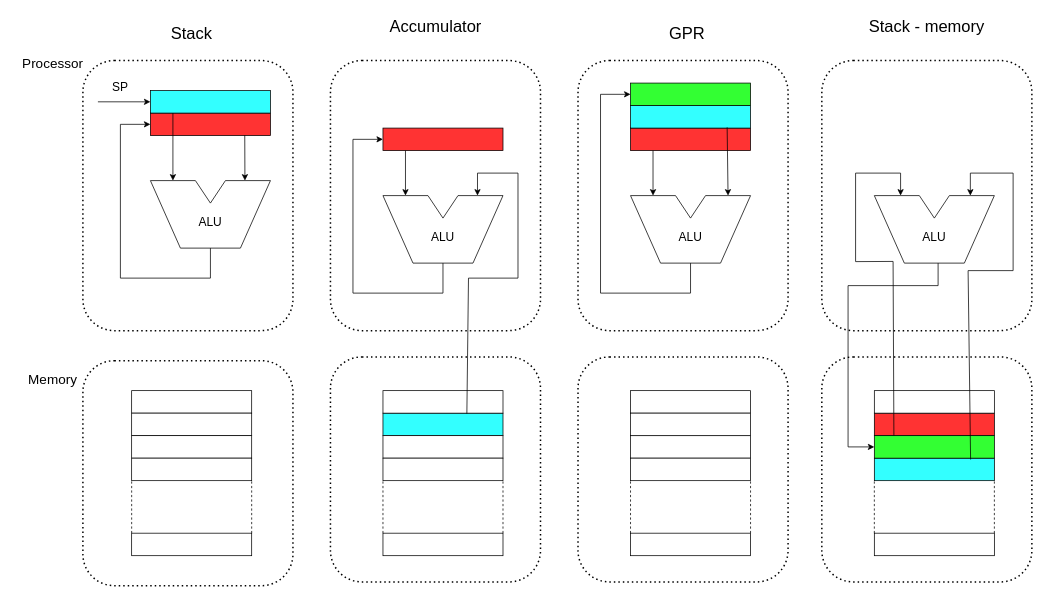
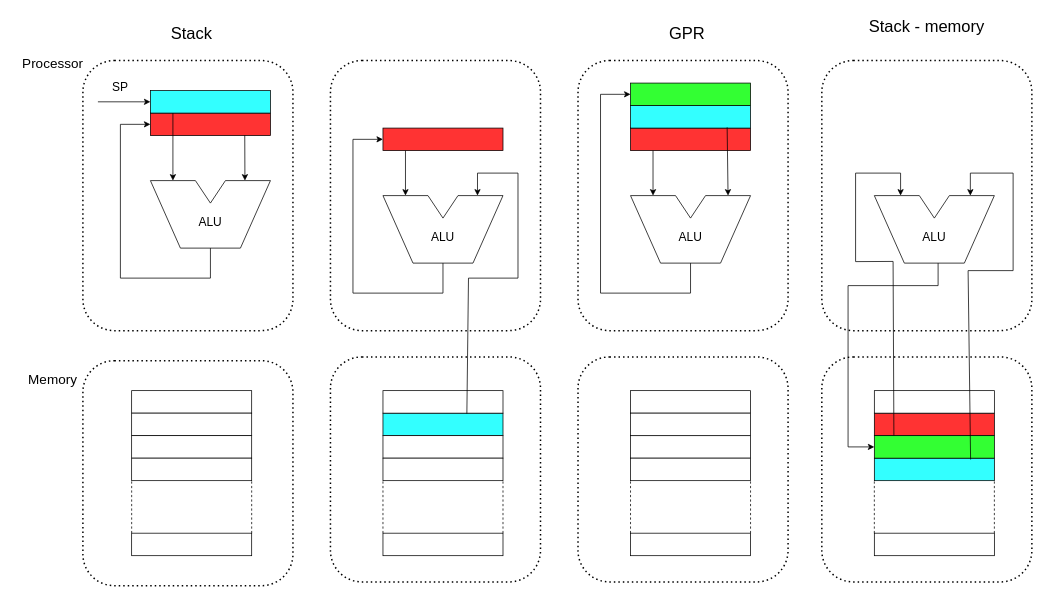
- <mxCell id="49" value="Accumulator" style="text;html=1;strokeColor=none;fillColor=none;align=center;verticalAlign=middle;whiteSpace=wrap;rounded=0;fontSize=22;" parent="1" vertex="1"><mxGeometry x="522.5" y="20" width="115" height="30" as="geometry" /></mxCell>
